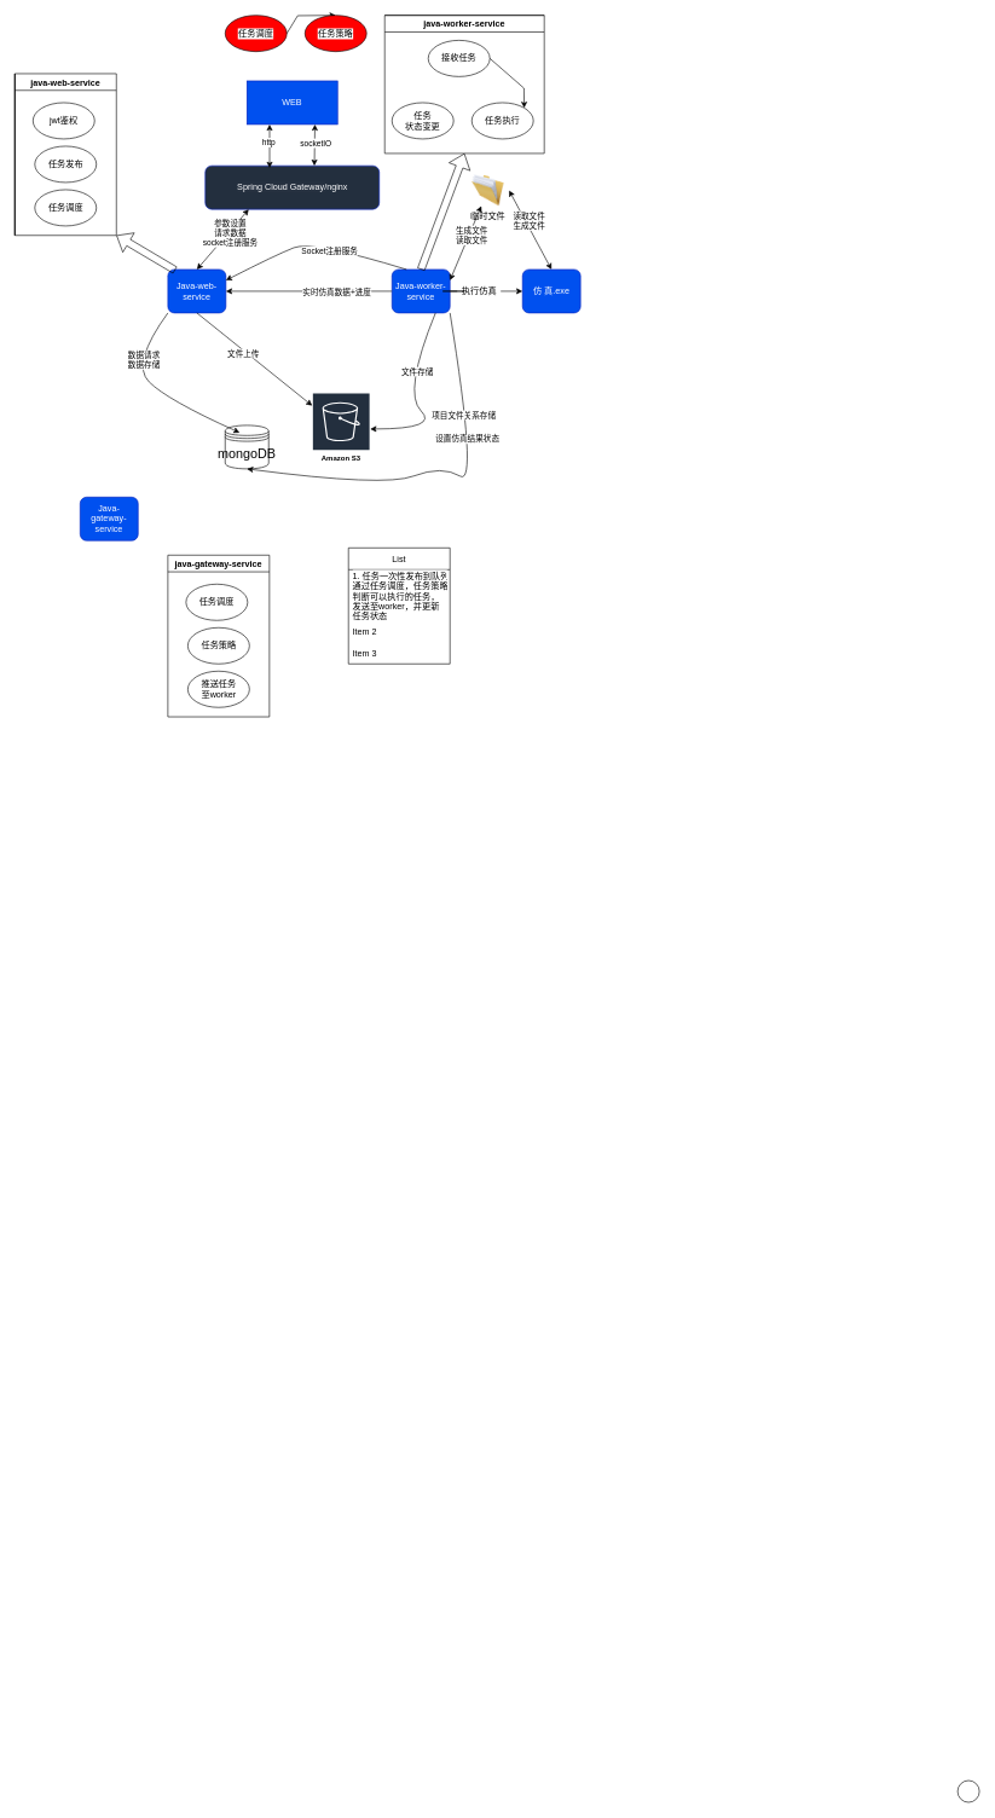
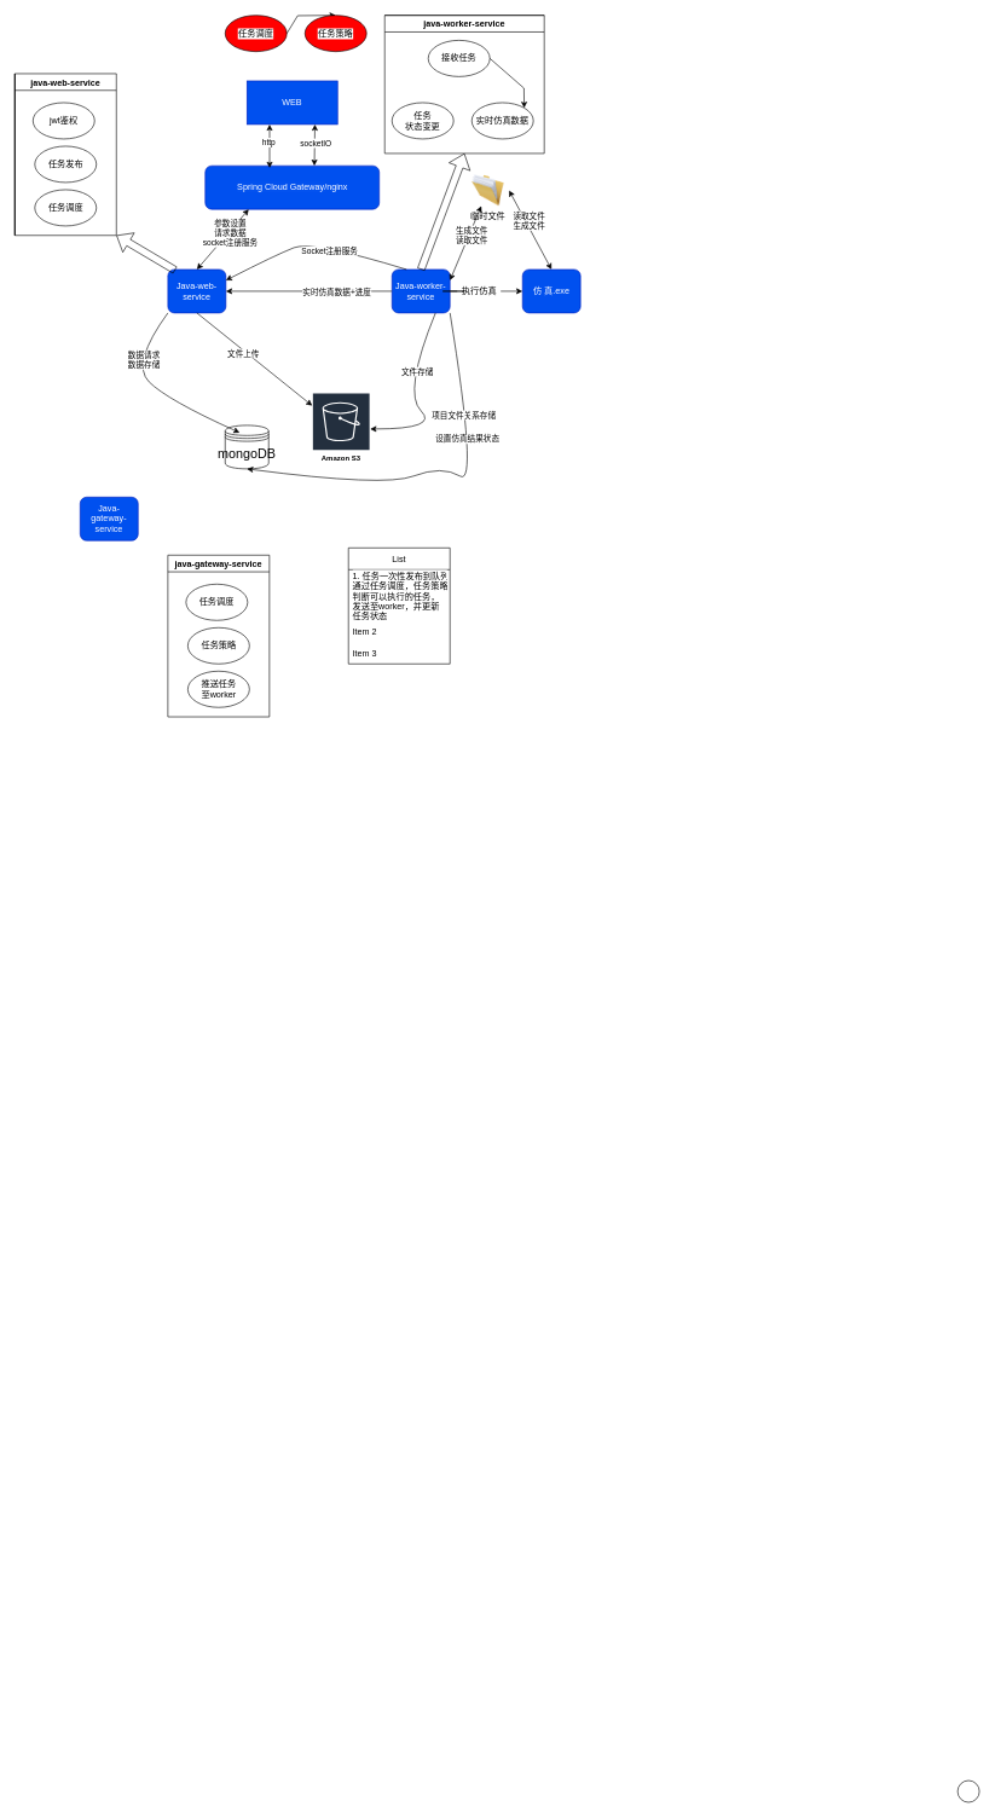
- <mxCell id="43" value="任务执行" style="ellipse;whiteSpace=wrap;html=1;labelBackgroundColor=default;fontColor=default;strokeColor=default;fillColor=default;align=center;" vertex="1" parent="41"><mxGeometry x="120" y="120.5" width="85" height="50" as="geometry" /></mxCell>
+ <mxCell id="43" value="实时仿真数据" style="ellipse;whiteSpace=wrap;html=1;labelBackgroundColor=default;fontColor=default;strokeColor=default;fillColor=default;align=center;" vertex="1" parent="41"><mxGeometry x="120" y="120.5" width="85" height="50" as="geometry" /></mxCell>
- <mxCell id="3" value="&lt;font style=&quot;font-size: 12px&quot;&gt;&lt;span style=&quot;background-color: rgba(255 , 255 , 255 , 0.01)&quot;&gt;Spring Cloud Gateway/&lt;/span&gt;nginx&lt;/font&gt;" style="rounded=1;whiteSpace=wrap;html=1;fontColor=#ffffff;strokeColor=#001DBC;fillColor=#232f3e;align=center;" vertex="1" parent="1"><mxGeometry x="282.5" y="228" width="240" height="60" as="geometry" /></mxCell>
+ <mxCell id="3" value="&lt;font style=&quot;font-size: 12px&quot;&gt;&lt;span style=&quot;background-color: rgba(255 , 255 , 255 , 0.01)&quot;&gt;Spring Cloud Gateway/&lt;/span&gt;nginx&lt;/font&gt;" style="rounded=1;whiteSpace=wrap;html=1;fontColor=#ffffff;strokeColor=#001DBC;fillColor=#0050ef;align=center;" vertex="1" parent="1"><mxGeometry x="282.5" y="228" width="240" height="60" as="geometry" /></mxCell>
